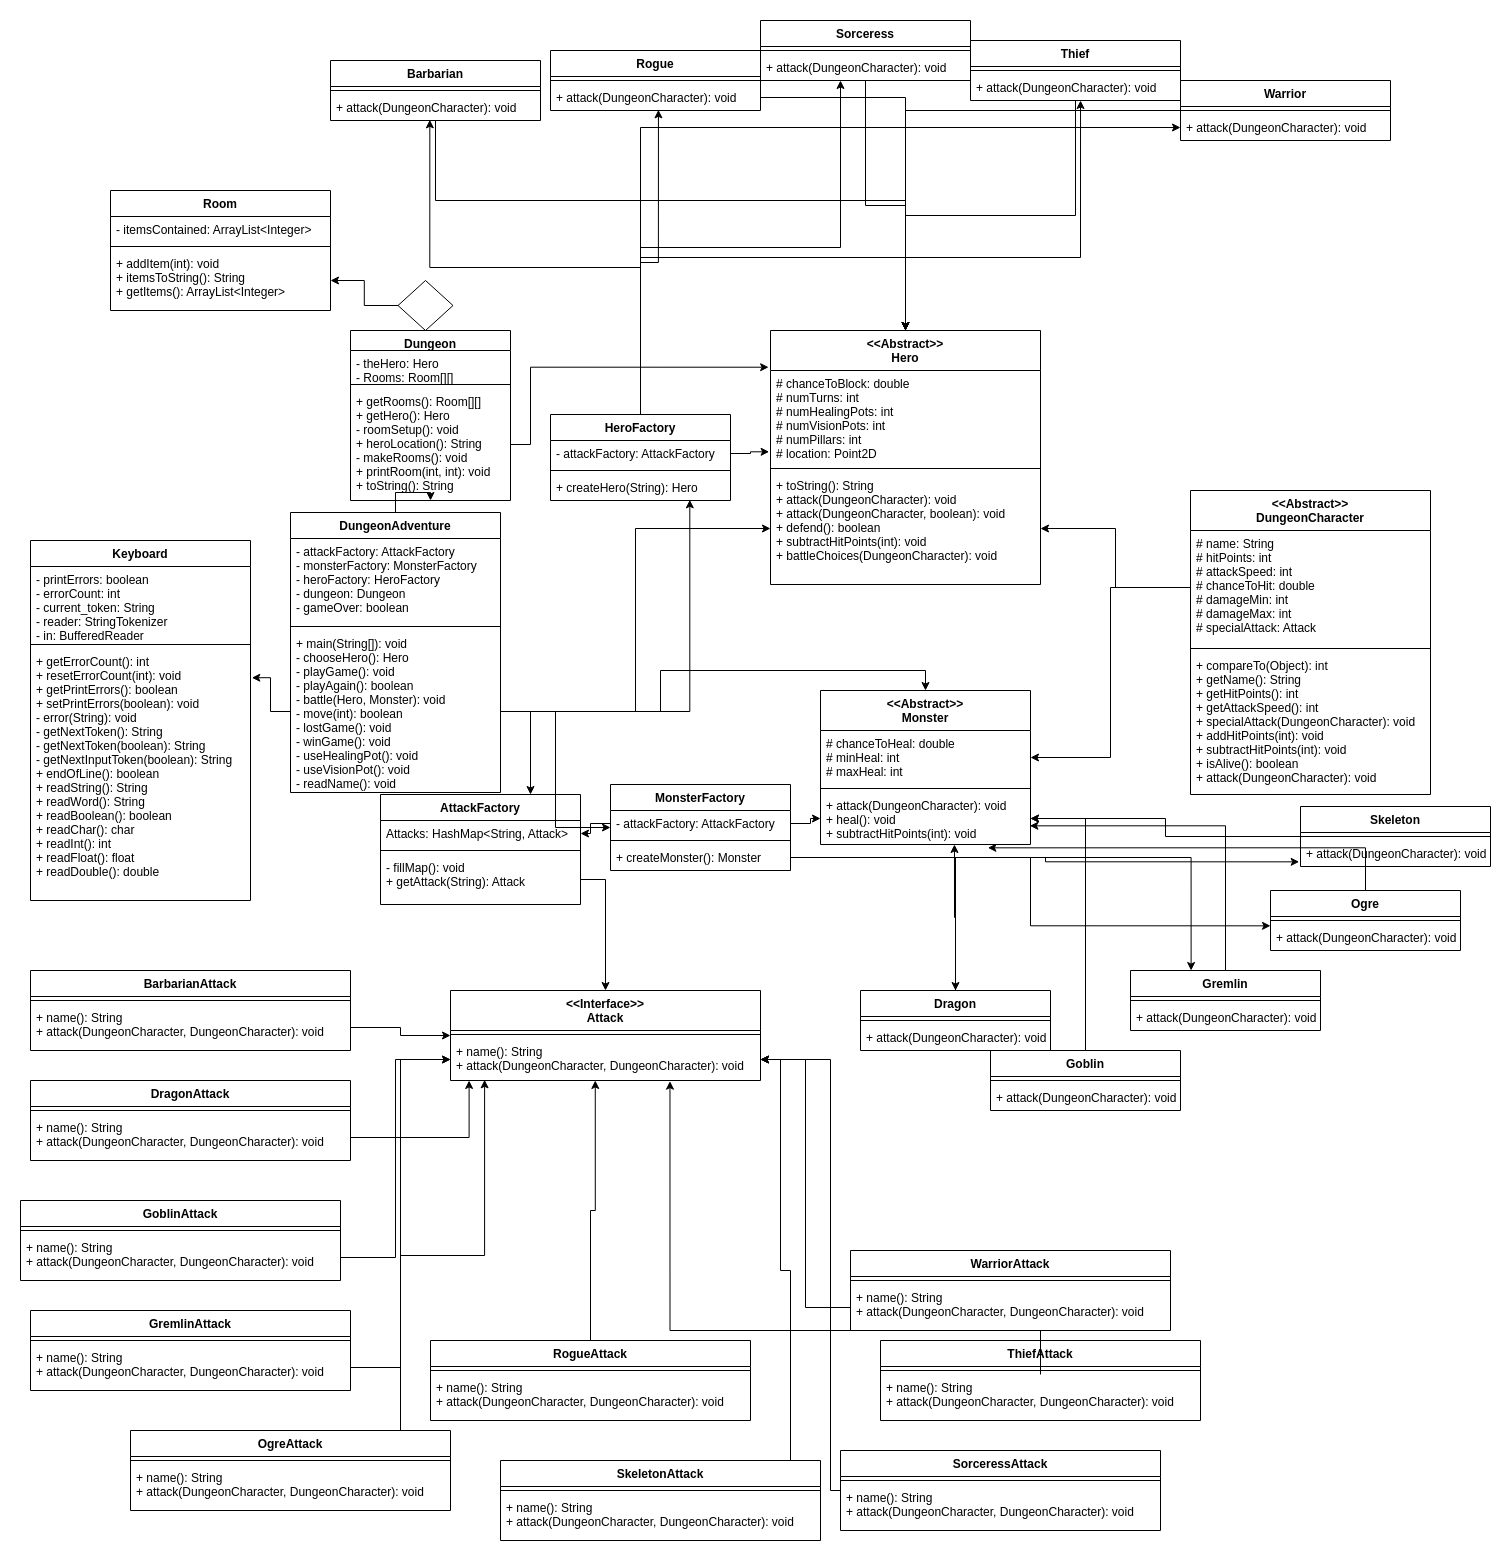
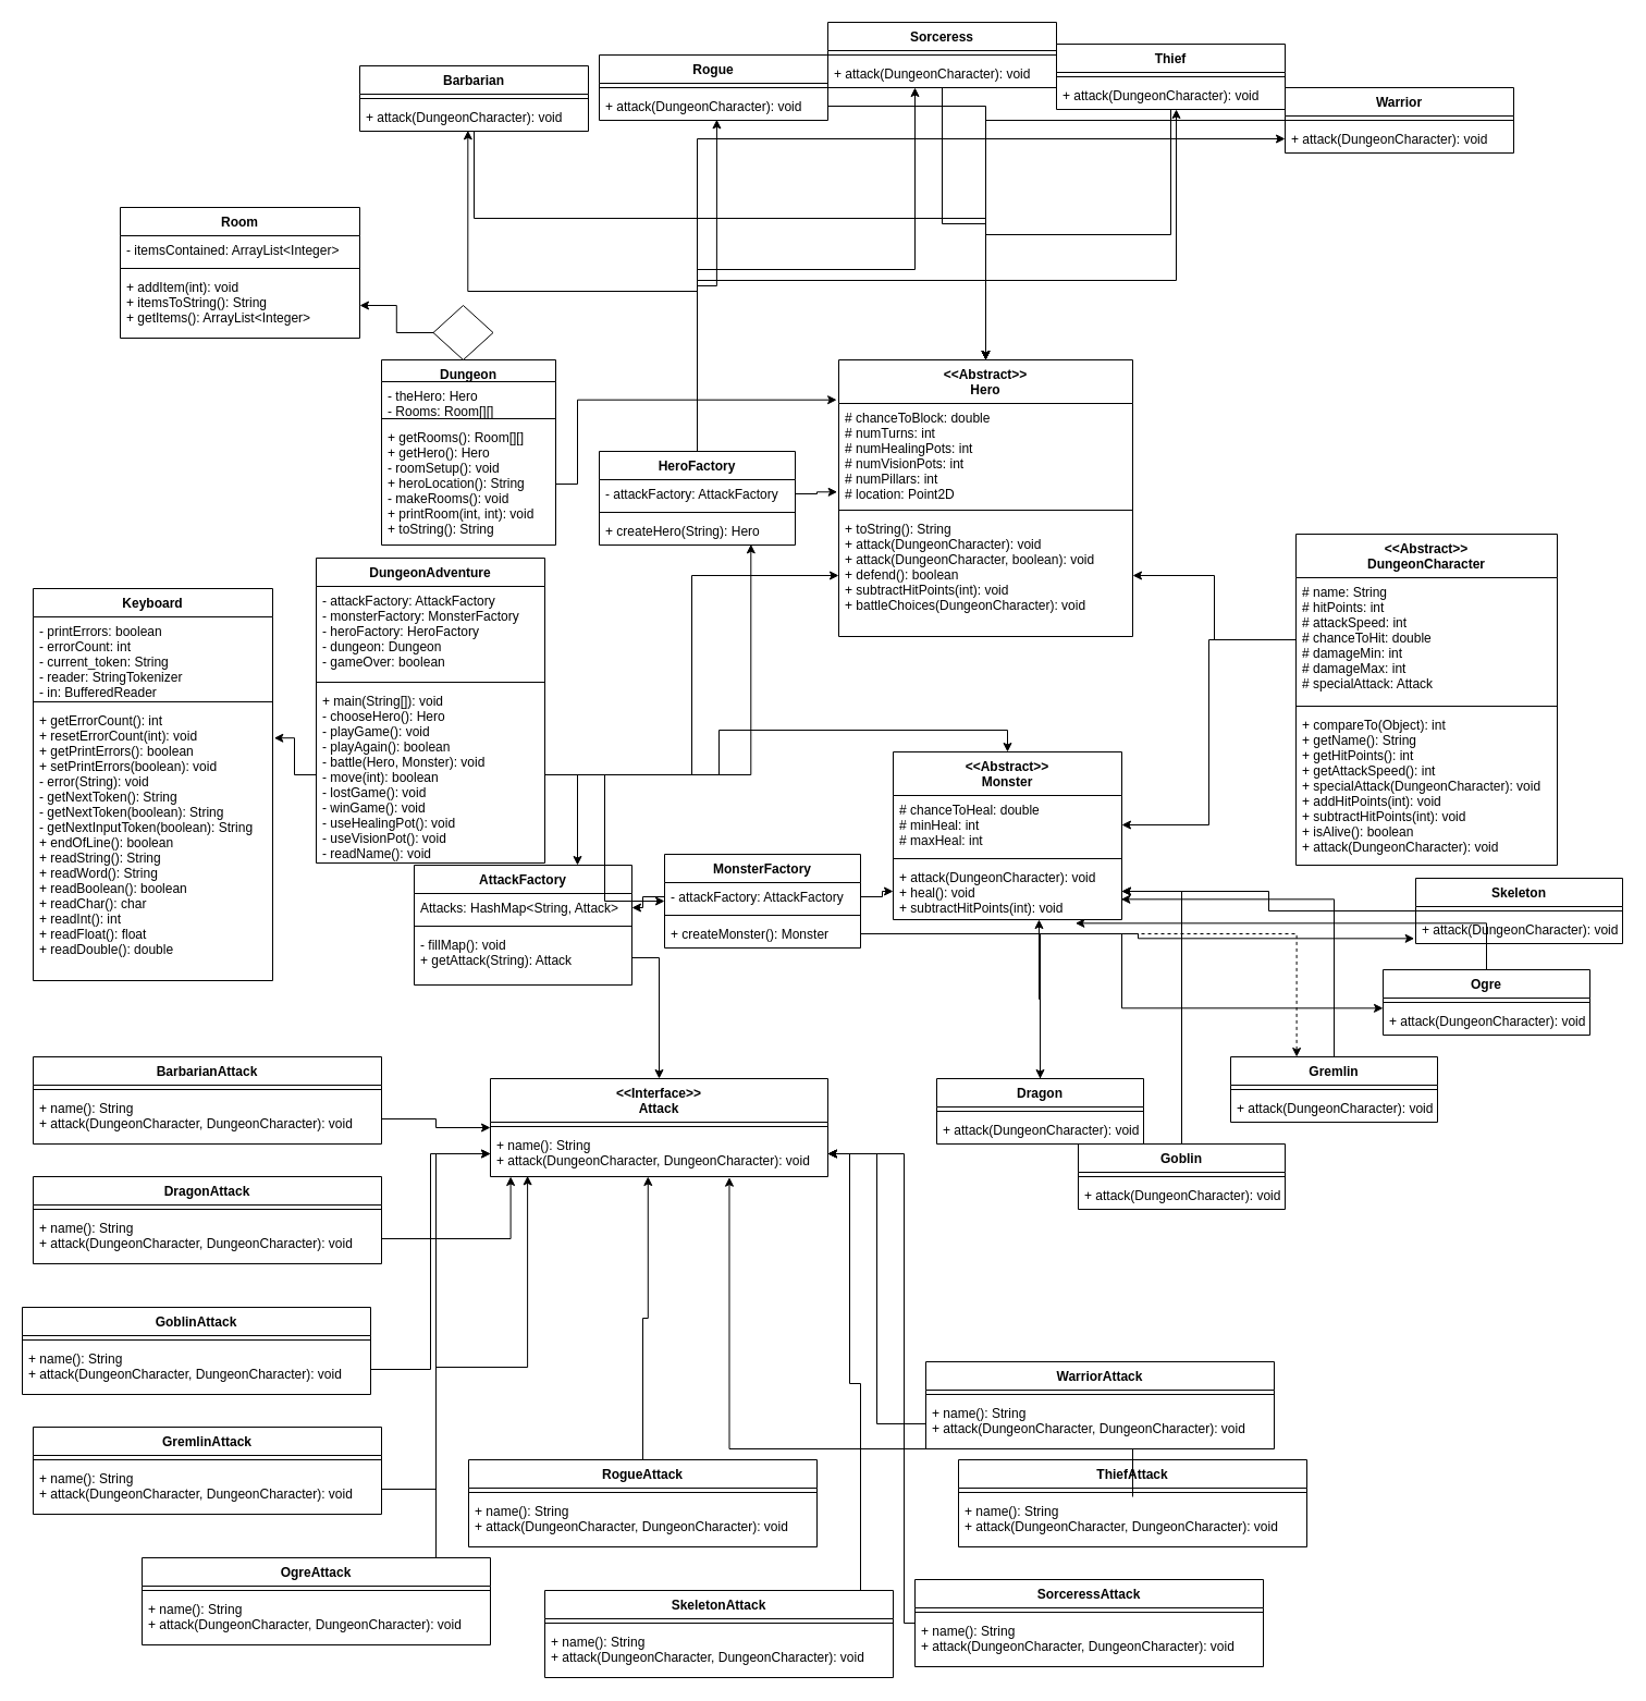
- <mxCell id="2" style="edgeStyle=orthogonalEdgeStyle;rounded=0;orthogonalLoop=1;jettySize=auto;html=1;entryX=0.5;entryY=1;entryDx=0;entryDy=0;" edge="1" parent="1" source="146" target="95"><mxGeometry relative="1" as="geometry" /></mxCell>
- <mxCell id="140" style="edgeStyle=orthogonalEdgeStyle;rounded=0;orthogonalLoop=1;jettySize=auto;html=1;entryX=0.319;entryY=0;entryDx=0;entryDy=0;entryPerimeter=0;" edge="1" parent="1" source="26" target="128"><mxGeometry relative="1" as="geometry" /></mxCell>
+ <mxCell id="140" style="edgeStyle=orthogonalEdgeStyle;rounded=0;orthogonalLoop=1;jettySize=auto;html=1;entryX=0.319;entryY=0;entryDx=0;entryDy=0;entryPerimeter=0;dashed=1;" edge="1" parent="1" source="26" target="128"><mxGeometry relative="1" as="geometry" /></mxCell>
